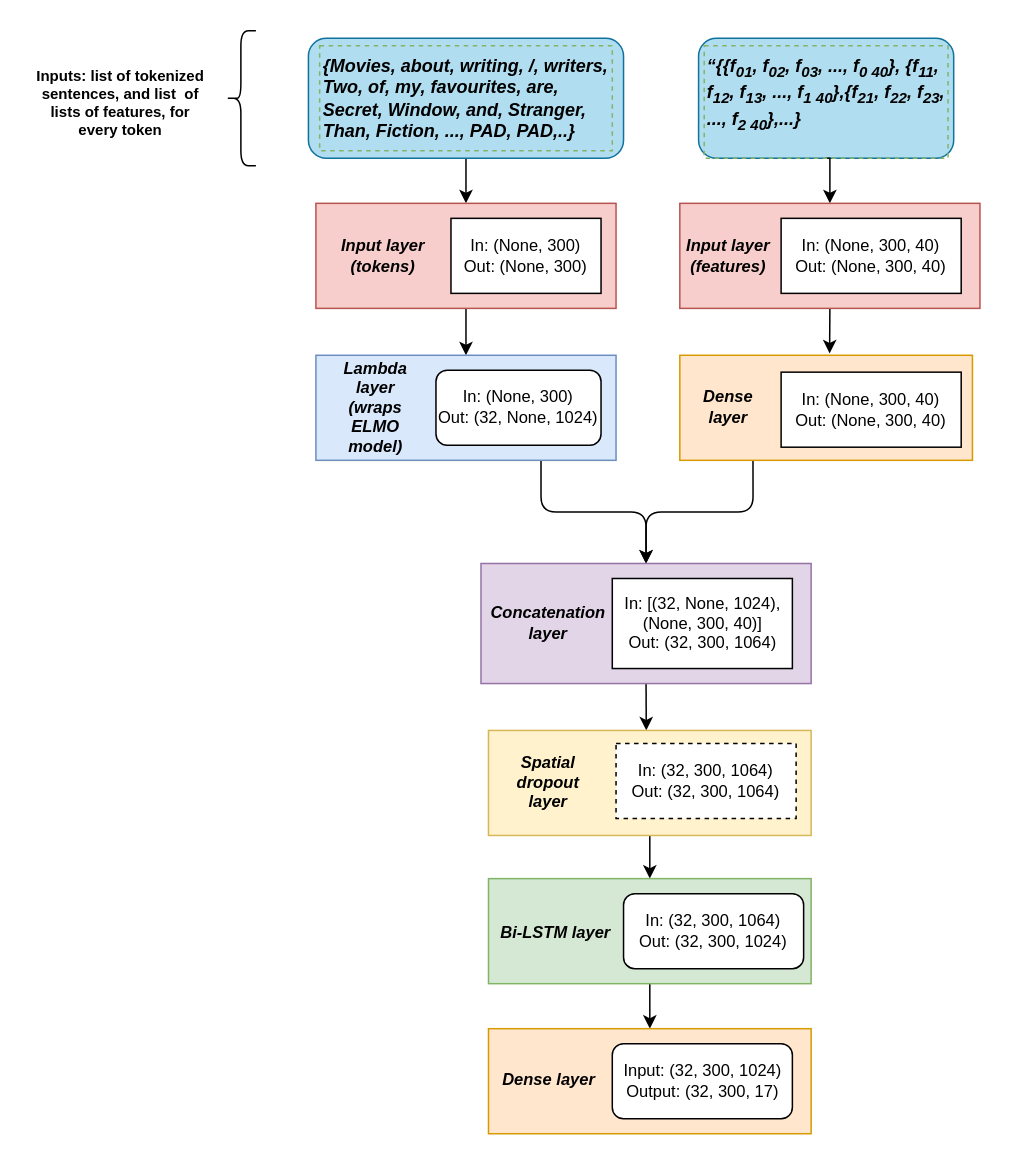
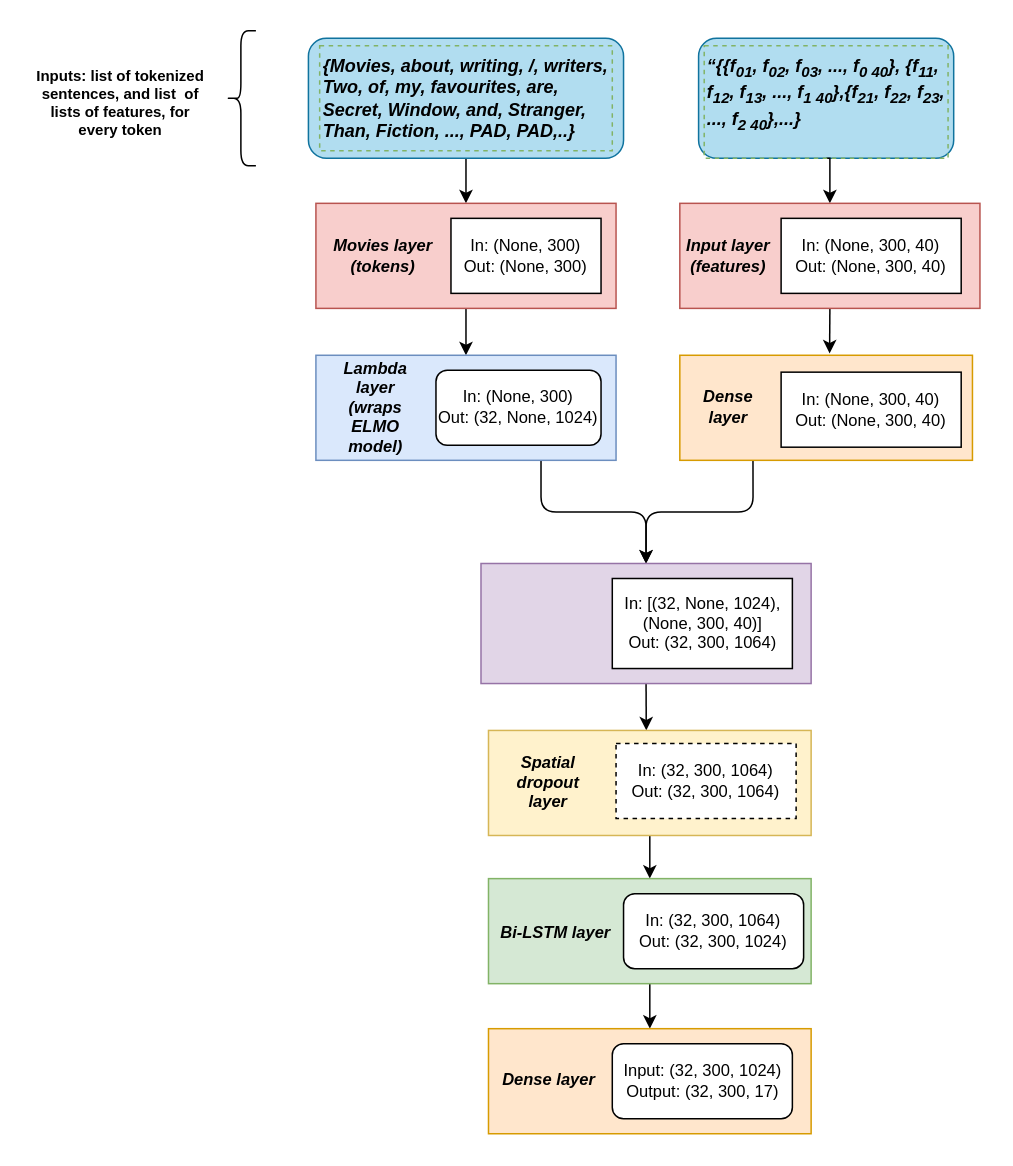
- <mxCell id="11" value="Input layer (tokens)" style="text;html=1;strokeColor=none;fillColor=none;align=center;verticalAlign=middle;whiteSpace=wrap;rounded=0;fontStyle=3;fontSize=11;" parent="1" vertex="1"><mxGeometry x="220" y="152.5" width="70" height="35" as="geometry" /></mxCell>
+ <mxCell id="11" value="Movies layer (tokens)" style="text;html=1;strokeColor=none;fillColor=none;align=center;verticalAlign=middle;whiteSpace=wrap;rounded=0;fontStyle=3;fontSize=11;" parent="1" vertex="1"><mxGeometry x="220" y="152.5" width="70" height="35" as="geometry" /></mxCell>
- <mxCell id="26" value="Concatenation layer" style="text;html=1;strokeColor=none;fillColor=none;align=center;verticalAlign=middle;whiteSpace=wrap;rounded=0;fontStyle=3;fontSize=11;" parent="1" vertex="1"><mxGeometry x="330" y="388.75" width="70" height="52.5" as="geometry" /></mxCell>
